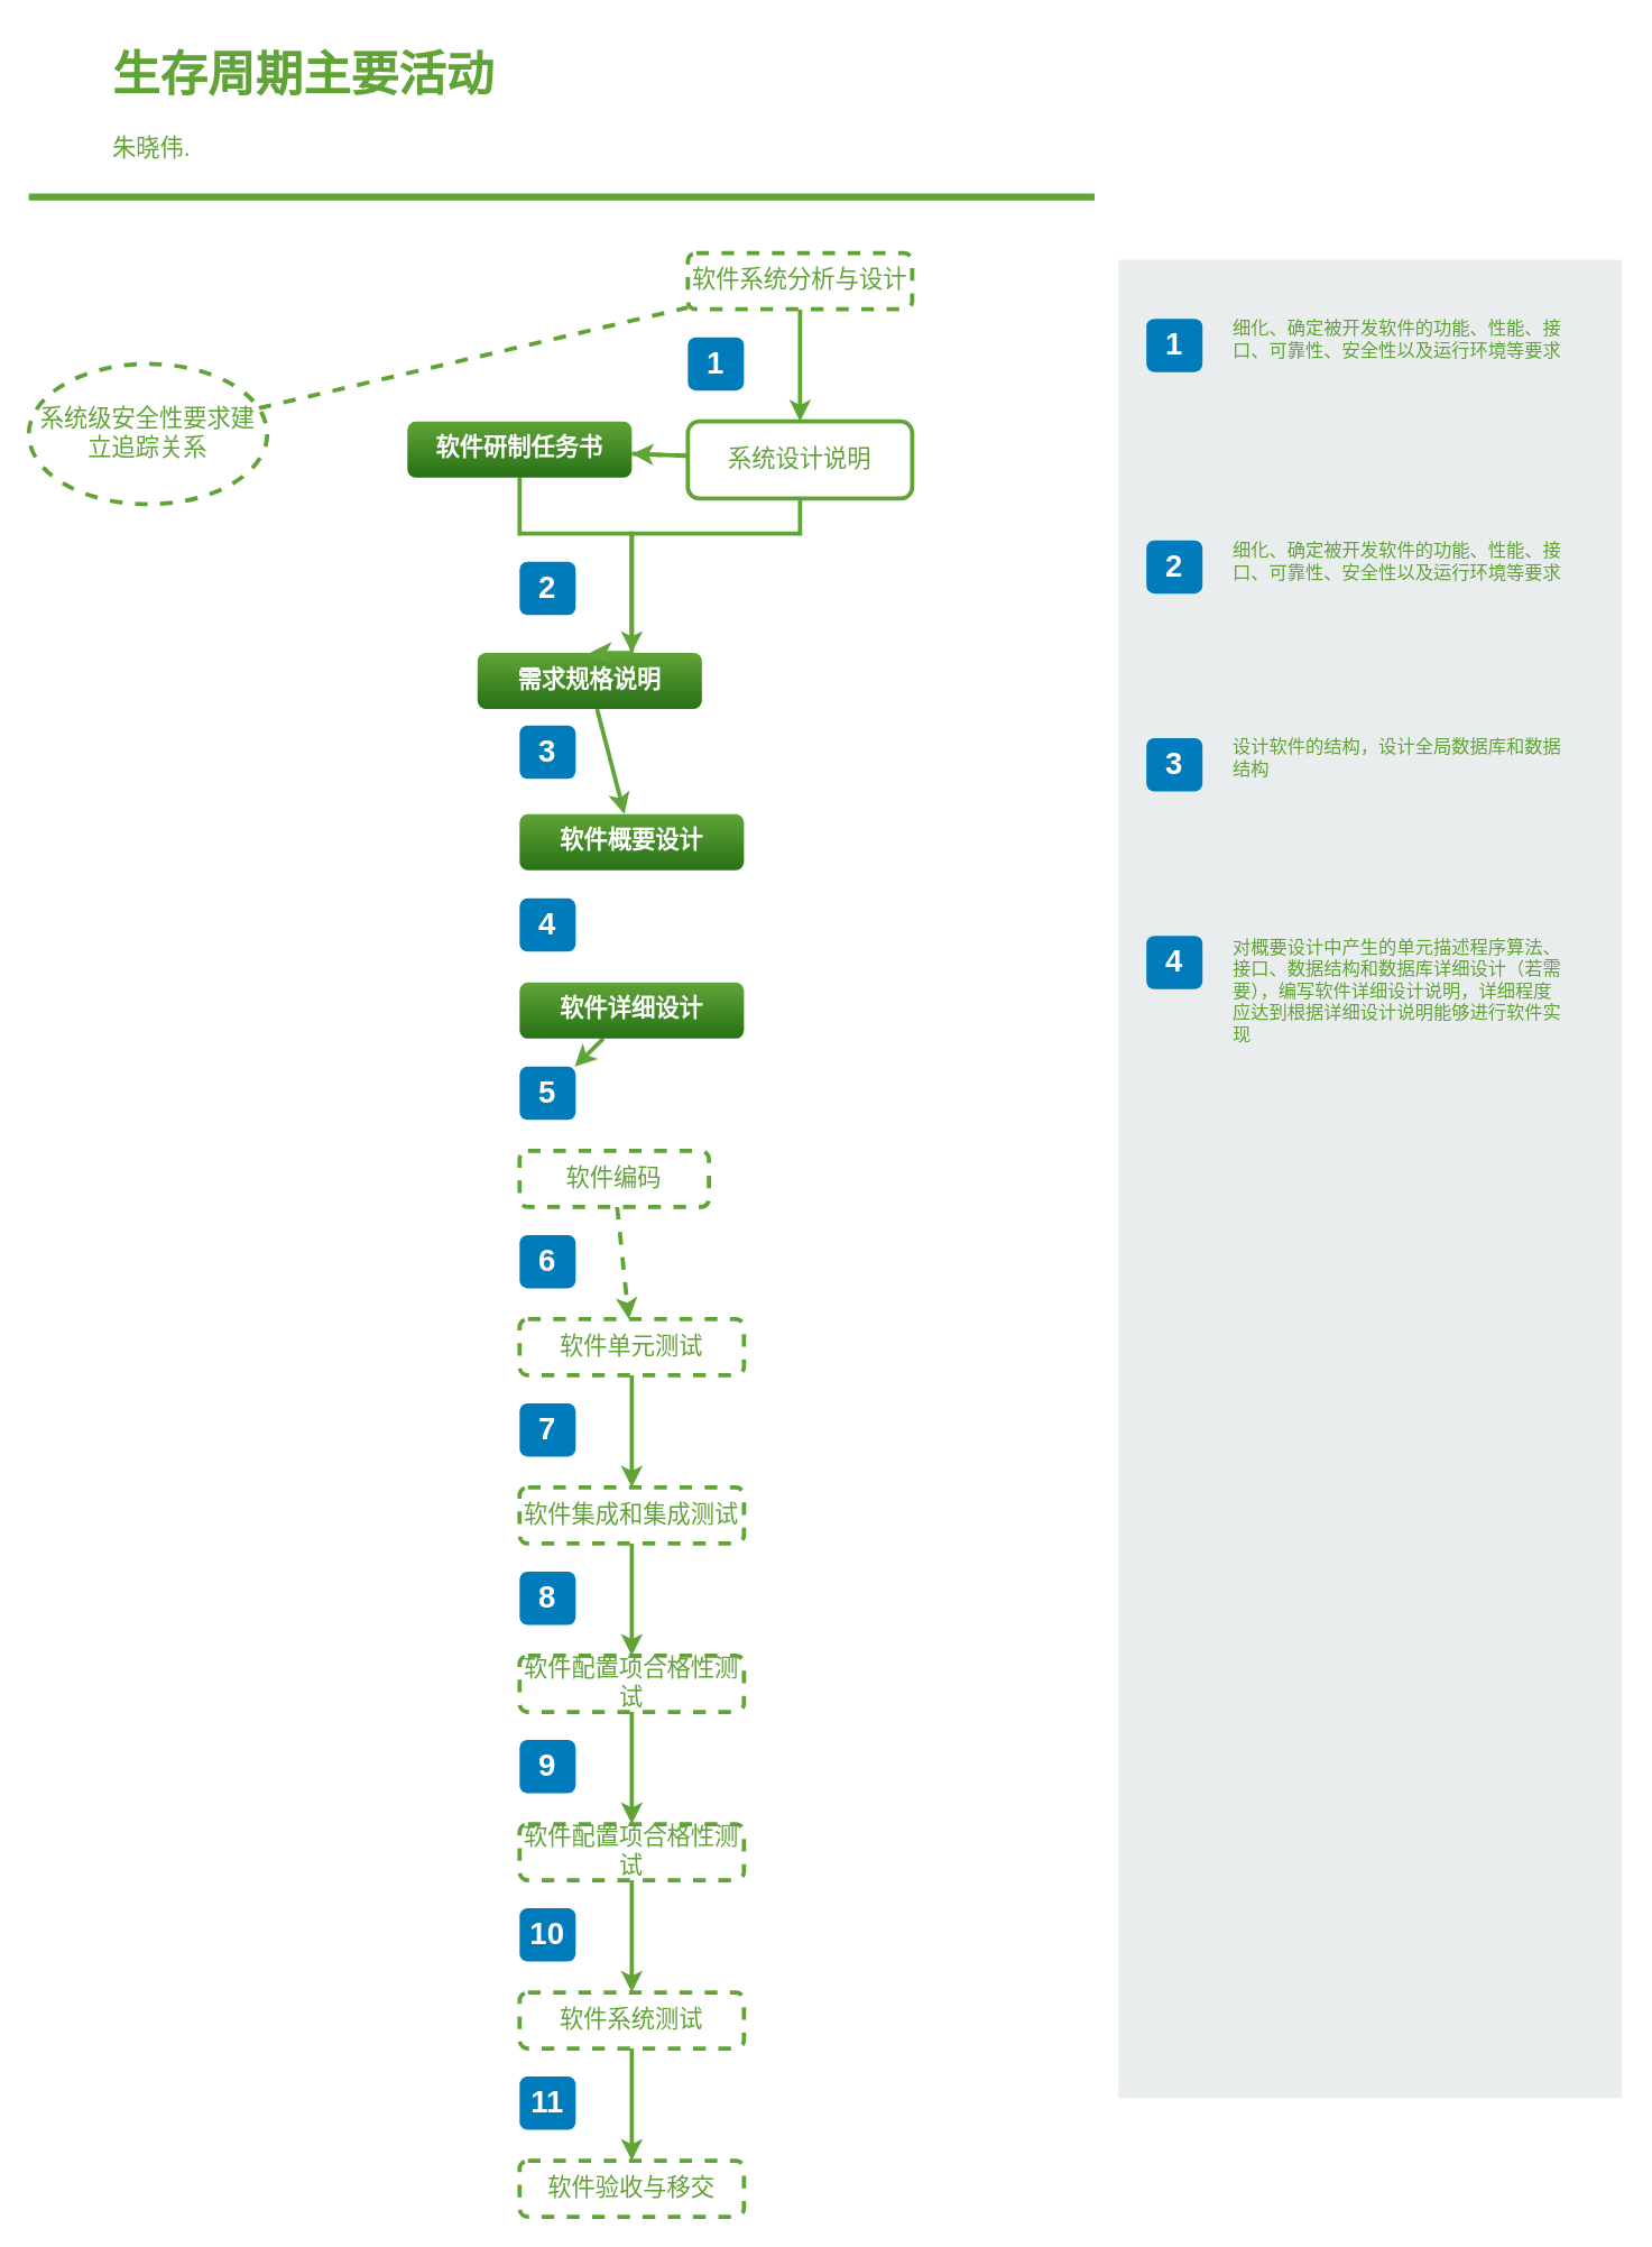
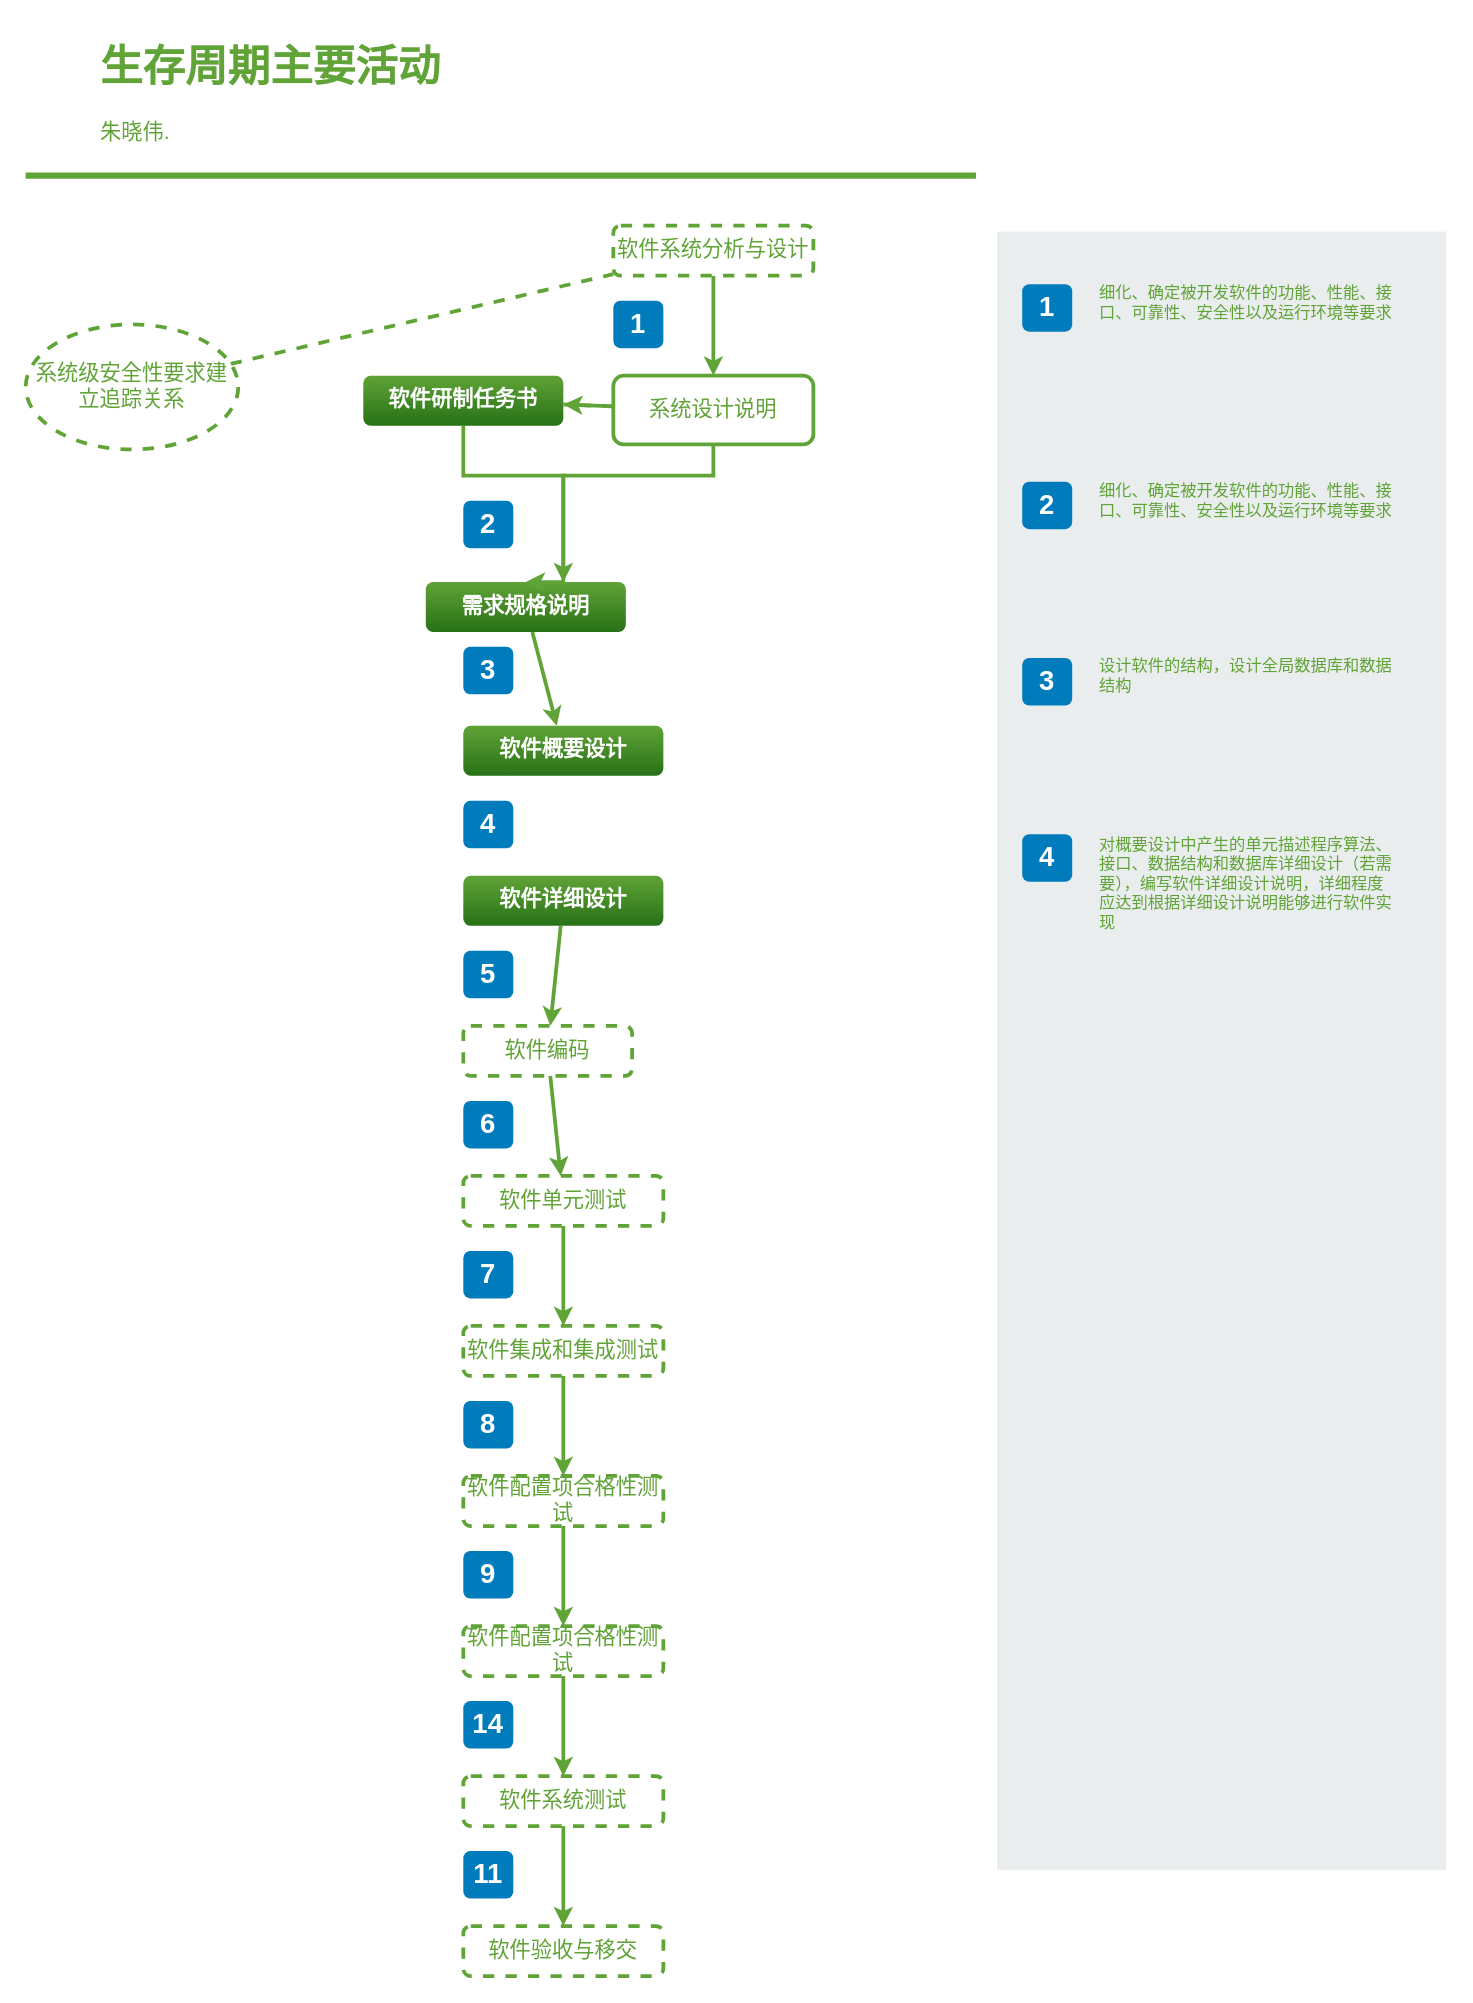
- <mxCell id="15" value="" style="edgeStyle=none;rounded=0;orthogonalLoop=1;jettySize=auto;html=1;endArrow=classic;endFill=1;strokeColor=#60A337;strokeWidth=3;fontSize=17;fontColor=#60A337;" edge="1" parent="1" source="16" target="45"><mxGeometry relative="1" as="geometry" /></mxCell>
+ <mxCell id="15" value="" style="edgeStyle=none;rounded=0;orthogonalLoop=1;jettySize=auto;html=1;endArrow=classic;endFill=1;strokeColor=#60A337;strokeWidth=3;fontSize=17;fontColor=#60A337;" edge="1" parent="1" source="16" target="18"><mxGeometry relative="1" as="geometry" /></mxCell>
- <mxCell id="17" value="" style="edgeStyle=none;rounded=0;orthogonalLoop=1;jettySize=auto;html=1;endArrow=classic;endFill=1;strokeColor=#60A337;strokeWidth=3;fontSize=17;fontColor=#60A337;dashed=1;" edge="1" parent="1" source="18" target="20"><mxGeometry relative="1" as="geometry" /></mxCell>
+ <mxCell id="17" value="" style="edgeStyle=none;rounded=0;orthogonalLoop=1;jettySize=auto;html=1;endArrow=classic;endFill=1;strokeColor=#60A337;strokeWidth=3;fontSize=17;fontColor=#60A337;" edge="1" parent="1" source="18" target="20"><mxGeometry relative="1" as="geometry" /></mxCell>
- <mxCell id="50" value="10" style="rounded=1;whiteSpace=wrap;html=1;fillColor=#007CBD;strokeColor=none;fontColor=#FFFFFF;fontStyle=1;fontSize=22;" vertex="1" parent="1"><mxGeometry x="370" y="1360" width="40" height="38" as="geometry" /></mxCell>
+ <mxCell id="50" value="14" style="rounded=1;whiteSpace=wrap;html=1;fillColor=#007CBD;strokeColor=none;fontColor=#FFFFFF;fontStyle=1;fontSize=22;" vertex="1" parent="1"><mxGeometry x="370" y="1360" width="40" height="38" as="geometry" /></mxCell>
